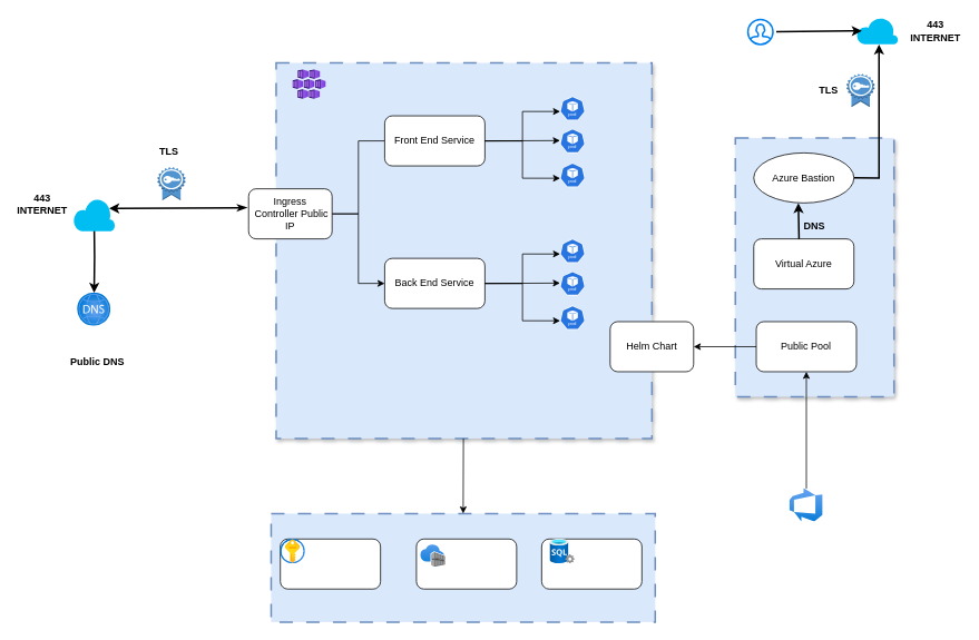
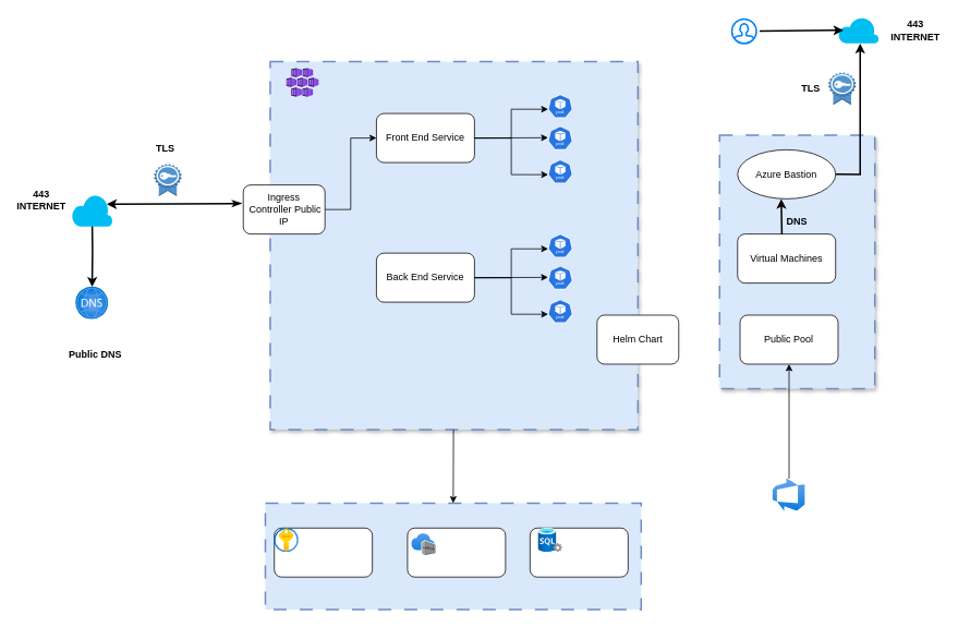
- <mxCell id="25" style="edgeStyle=orthogonalEdgeStyle;rounded=0;orthogonalLoop=1;jettySize=auto;html=1;entryX=0;entryY=0.5;entryDx=0;entryDy=0;endArrow=none;" parent="1" source="27" target="28" edge="1"><mxGeometry relative="1" as="geometry" /></mxCell>
+ <mxCell id="25" style="edgeStyle=orthogonalEdgeStyle;rounded=0;orthogonalLoop=1;jettySize=auto;html=1;entryX=0;entryY=0.5;entryDx=0;entryDy=0;" parent="1" source="27" target="28" edge="1"><mxGeometry relative="1" as="geometry" /></mxCell>
- <mxCell id="26" style="edgeStyle=orthogonalEdgeStyle;rounded=0;orthogonalLoop=1;jettySize=auto;html=1;entryX=0;entryY=0.5;entryDx=0;entryDy=0;" parent="1" source="27" target="35" edge="1"><mxGeometry relative="1" as="geometry" /></mxCell>
- <mxCell id="43" value="Virtual Azure" style="rounded=1;whiteSpace=wrap;html=1;" parent="1" vertex="1"><mxGeometry x="902" y="285.8" width="120" height="60" as="geometry" /></mxCell>
+ <mxCell id="43" value="Virtual Machines" style="rounded=1;whiteSpace=wrap;html=1;" parent="1" vertex="1"><mxGeometry x="902" y="285.8" width="120" height="60" as="geometry" /></mxCell>
- <mxCell id="44" style="edgeStyle=orthogonalEdgeStyle;rounded=0;orthogonalLoop=1;jettySize=auto;html=1;entryX=1;entryY=0.5;entryDx=0;entryDy=0;" parent="1" source="45" target="46" edge="1"><mxGeometry relative="1" as="geometry" /></mxCell>
